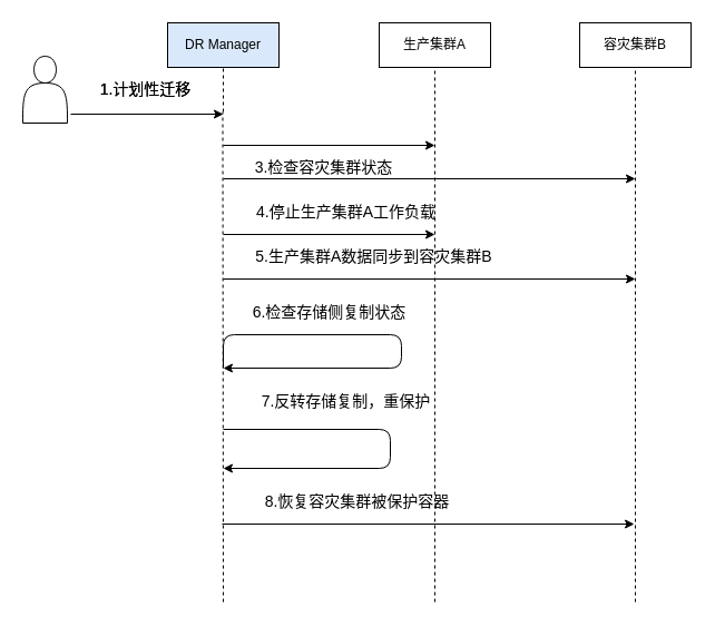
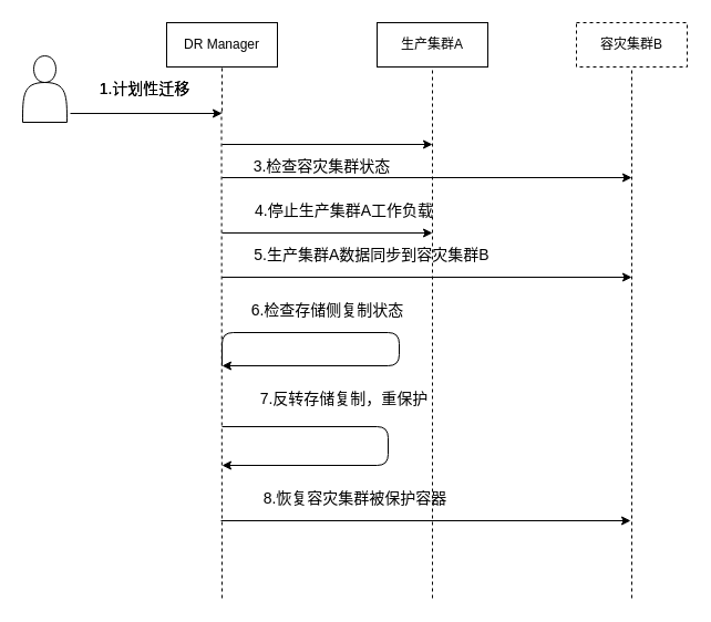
- <mxCell id="3" value="DR Manager" style="rounded=0;whiteSpace=wrap;html=1;fillColor=#dae8fc;" vertex="1" parent="1"><mxGeometry x="150" y="20" width="100" height="40" as="geometry" /></mxCell>
+ <mxCell id="3" value="DR Manager" style="rounded=0;whiteSpace=wrap;html=1;" vertex="1" parent="1"><mxGeometry x="150" y="20" width="100" height="40" as="geometry" /></mxCell>
- <mxCell id="5" value="容灾集群B" style="rounded=0;whiteSpace=wrap;html=1;" vertex="1" parent="1"><mxGeometry x="520" y="20" width="100" height="40" as="geometry" /></mxCell>
+ <mxCell id="5" value="容灾集群B" style="rounded=0;whiteSpace=wrap;html=1;dashed=1;" vertex="1" parent="1"><mxGeometry x="520" y="20" width="100" height="40" as="geometry" /></mxCell>
